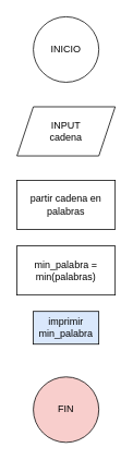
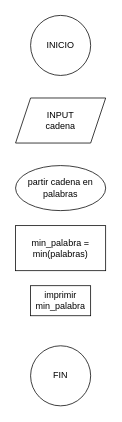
- <mxCell id="4" value="partir cadena en palabras" style="whiteSpace=wrap;html=1;" vertex="1" parent="1"><mxGeometry x="20" y="220" width="120" height="60" as="geometry" /></mxCell>
+ <mxCell id="4" value="partir cadena en palabras" style="ellipse;whiteSpace=wrap;html=1;" vertex="1" parent="1"><mxGeometry x="20" y="220" width="120" height="60" as="geometry" /></mxCell>
- <mxCell id="6" value="imprimir min_palabra" style="whiteSpace=wrap;html=1;fillColor=#dae8fc;" vertex="1" parent="1"><mxGeometry x="40" y="380" width="80" height="40" as="geometry" /></mxCell>
+ <mxCell id="6" value="imprimir min_palabra" style="whiteSpace=wrap;html=1;" vertex="1" parent="1"><mxGeometry x="40" y="380" width="80" height="40" as="geometry" /></mxCell>
- <mxCell id="7" value="FIN" style="ellipse;whiteSpace=wrap;html=1;fillColor=#f8cecc;" vertex="1" parent="1"><mxGeometry x="40" y="460" width="80" height="80" as="geometry" /></mxCell>
+ <mxCell id="7" value="FIN" style="ellipse;whiteSpace=wrap;html=1;" vertex="1" parent="1"><mxGeometry x="40" y="460" width="80" height="80" as="geometry" /></mxCell>
